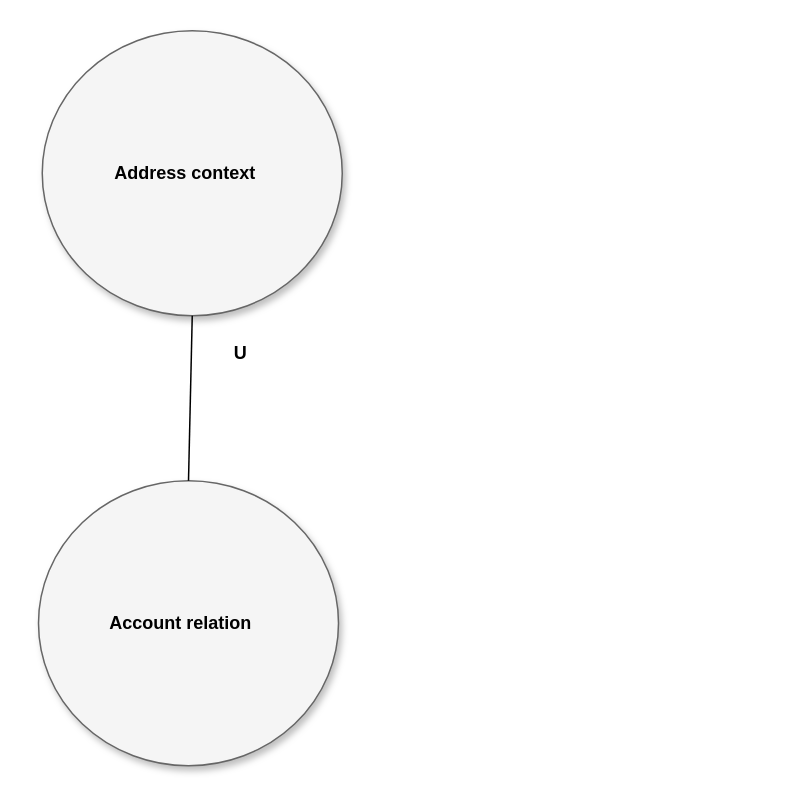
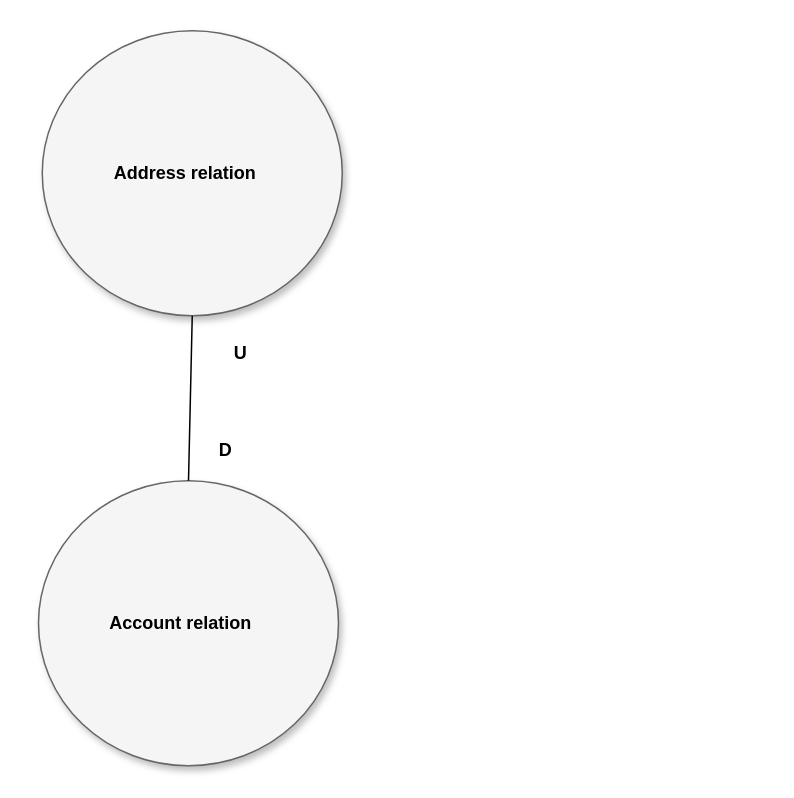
- <mxCell id="5" value="&lt;h4&gt;Address context&lt;/h4&gt;" style="text;html=1;strokeColor=none;fillColor=none;align=center;verticalAlign=middle;whiteSpace=wrap;rounded=0;" parent="1" vertex="1"><mxGeometry x="22.5" y="90" width="200" height="50" as="geometry" /></mxCell>
+ <mxCell id="5" value="&lt;h4&gt;Address relation&lt;/h4&gt;" style="text;html=1;strokeColor=none;fillColor=none;align=center;verticalAlign=middle;whiteSpace=wrap;rounded=0;" parent="1" vertex="1"><mxGeometry x="22.5" y="90" width="200" height="50" as="geometry" /></mxCell>
+ <mxCell id="9" value="D" style="text;html=1;strokeColor=none;fillColor=none;align=center;verticalAlign=middle;whiteSpace=wrap;rounded=0;fontStyle=1" vertex="1" parent="1"><mxGeometry x="130" y="290" width="40" height="20" as="geometry" /></mxCell>
